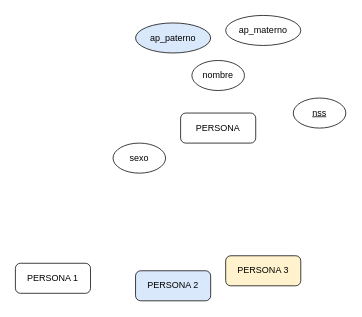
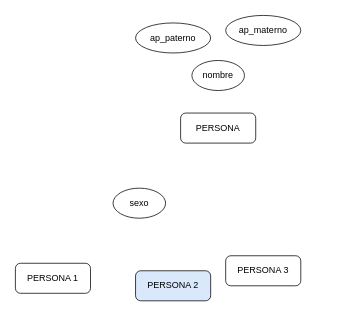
- <mxCell id="8" value="ap_paterno" style="ellipse;whiteSpace=wrap;html=1;align=center;fillColor=#dae8fc;" vertex="1" parent="1"><mxGeometry x="180" y="30" width="100" height="40" as="geometry" /></mxCell>
+ <mxCell id="8" value="ap_paterno" style="ellipse;whiteSpace=wrap;html=1;align=center;" vertex="1" parent="1"><mxGeometry x="180" y="30" width="100" height="40" as="geometry" /></mxCell>
- <mxCell id="9" value="&lt;u&gt;nss&lt;/u&gt;" style="ellipse;whiteSpace=wrap;html=1;align=center;" vertex="1" parent="1"><mxGeometry x="390" y="130" width="70" height="40" as="geometry" /></mxCell>
- <mxCell id="10" value="sexo" style="ellipse;whiteSpace=wrap;html=1;align=center;" vertex="1" parent="1"><mxGeometry x="150" y="190" width="70" height="40" as="geometry" /></mxCell>
+ <mxCell id="10" value="sexo" style="ellipse;whiteSpace=wrap;html=1;align=center;" vertex="1" parent="1"><mxGeometry x="150" y="250" width="70" height="40" as="geometry" /></mxCell>
- <mxCell id="5" value="PERSONA 3" style="rounded=1;arcSize=17;whiteSpace=wrap;html=1;align=center;fillColor=#fff2cc;" vertex="1" parent="1"><mxGeometry x="300" y="340" width="100" height="40" as="geometry" /></mxCell>
+ <mxCell id="5" value="PERSONA 3" style="rounded=1;arcSize=17;whiteSpace=wrap;html=1;align=center;" vertex="1" parent="1"><mxGeometry x="300" y="340" width="100" height="40" as="geometry" /></mxCell>
